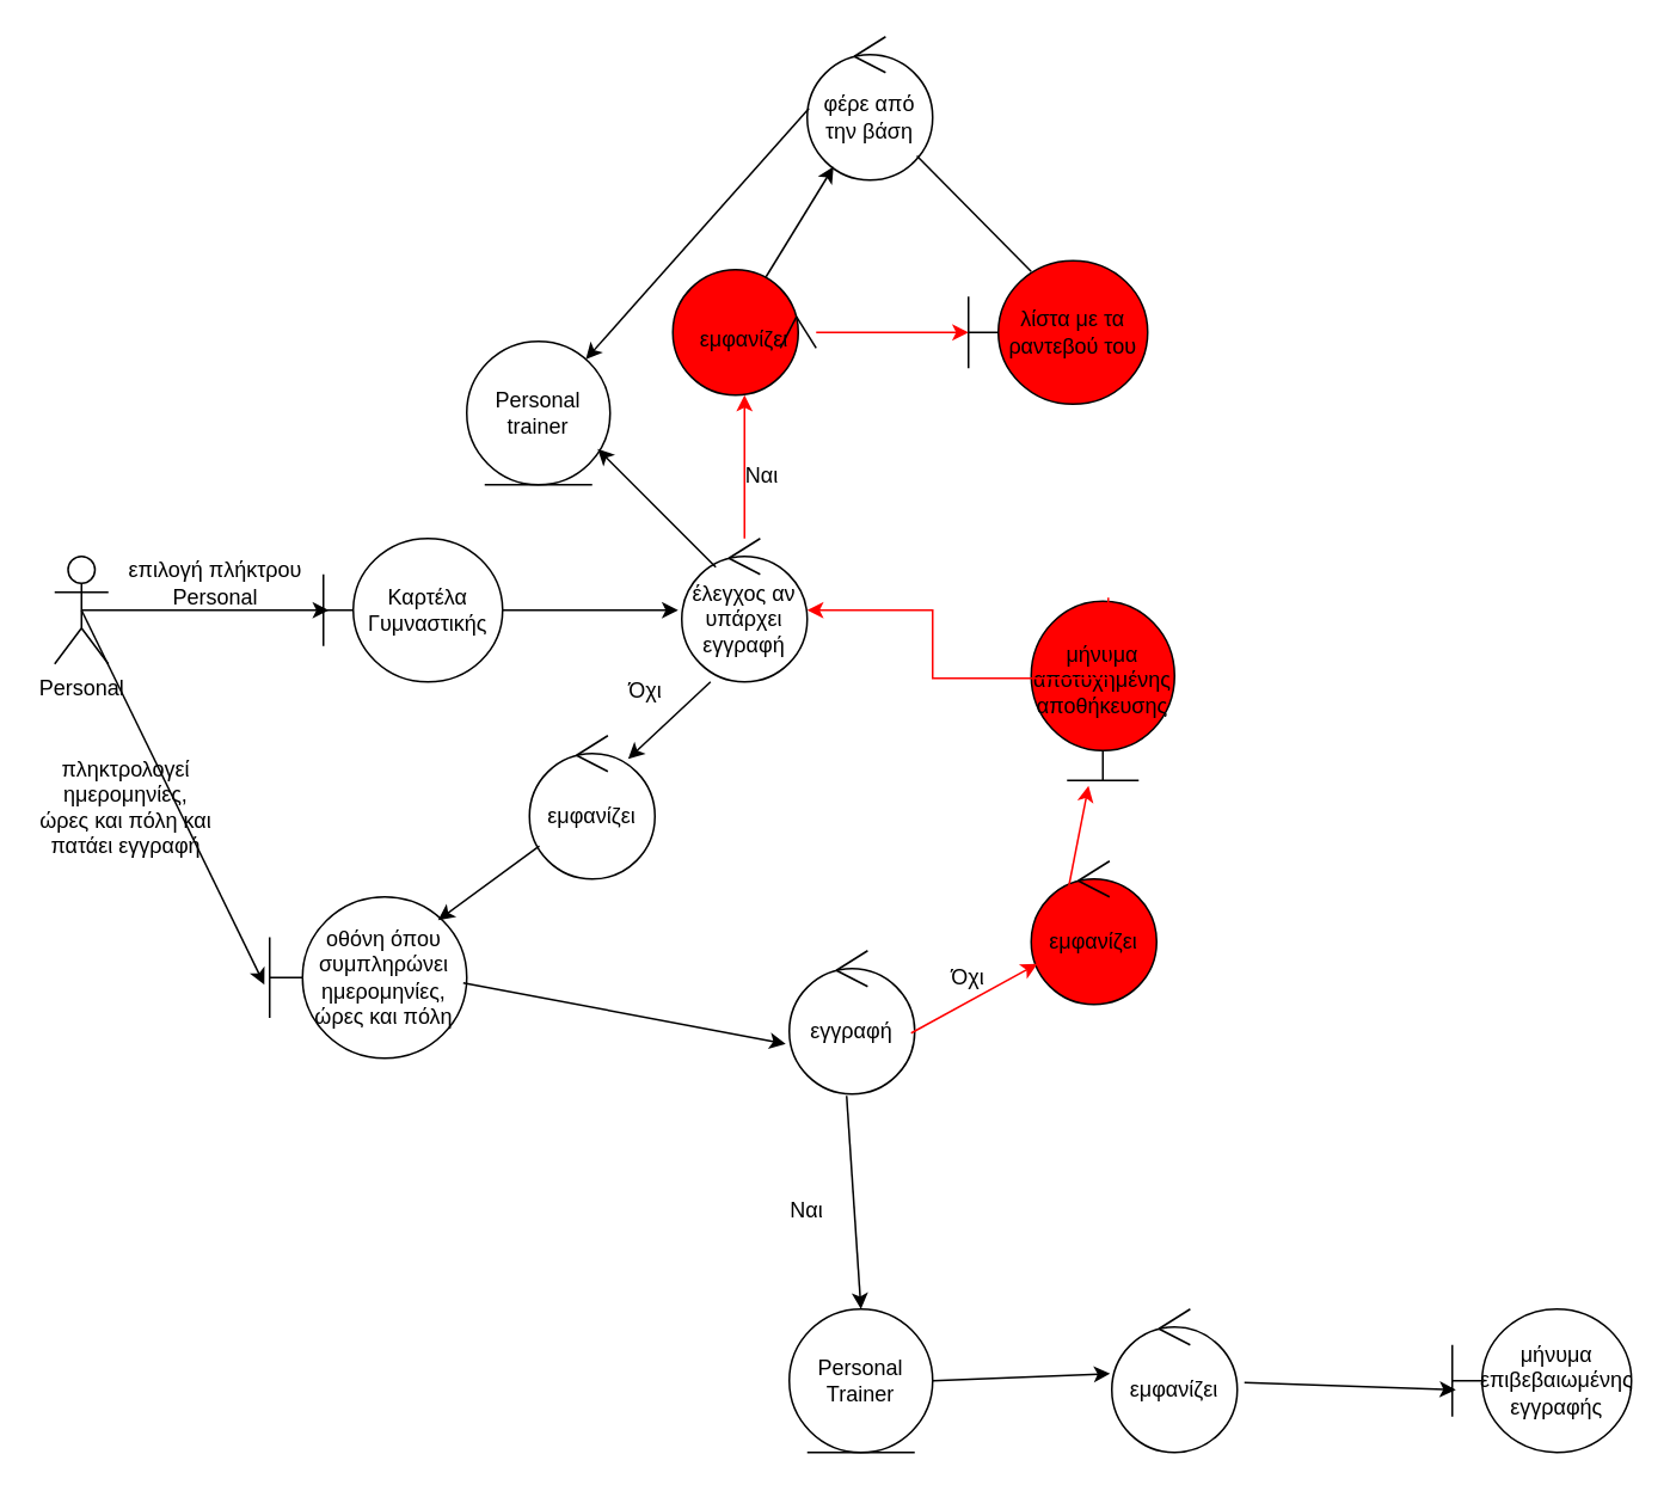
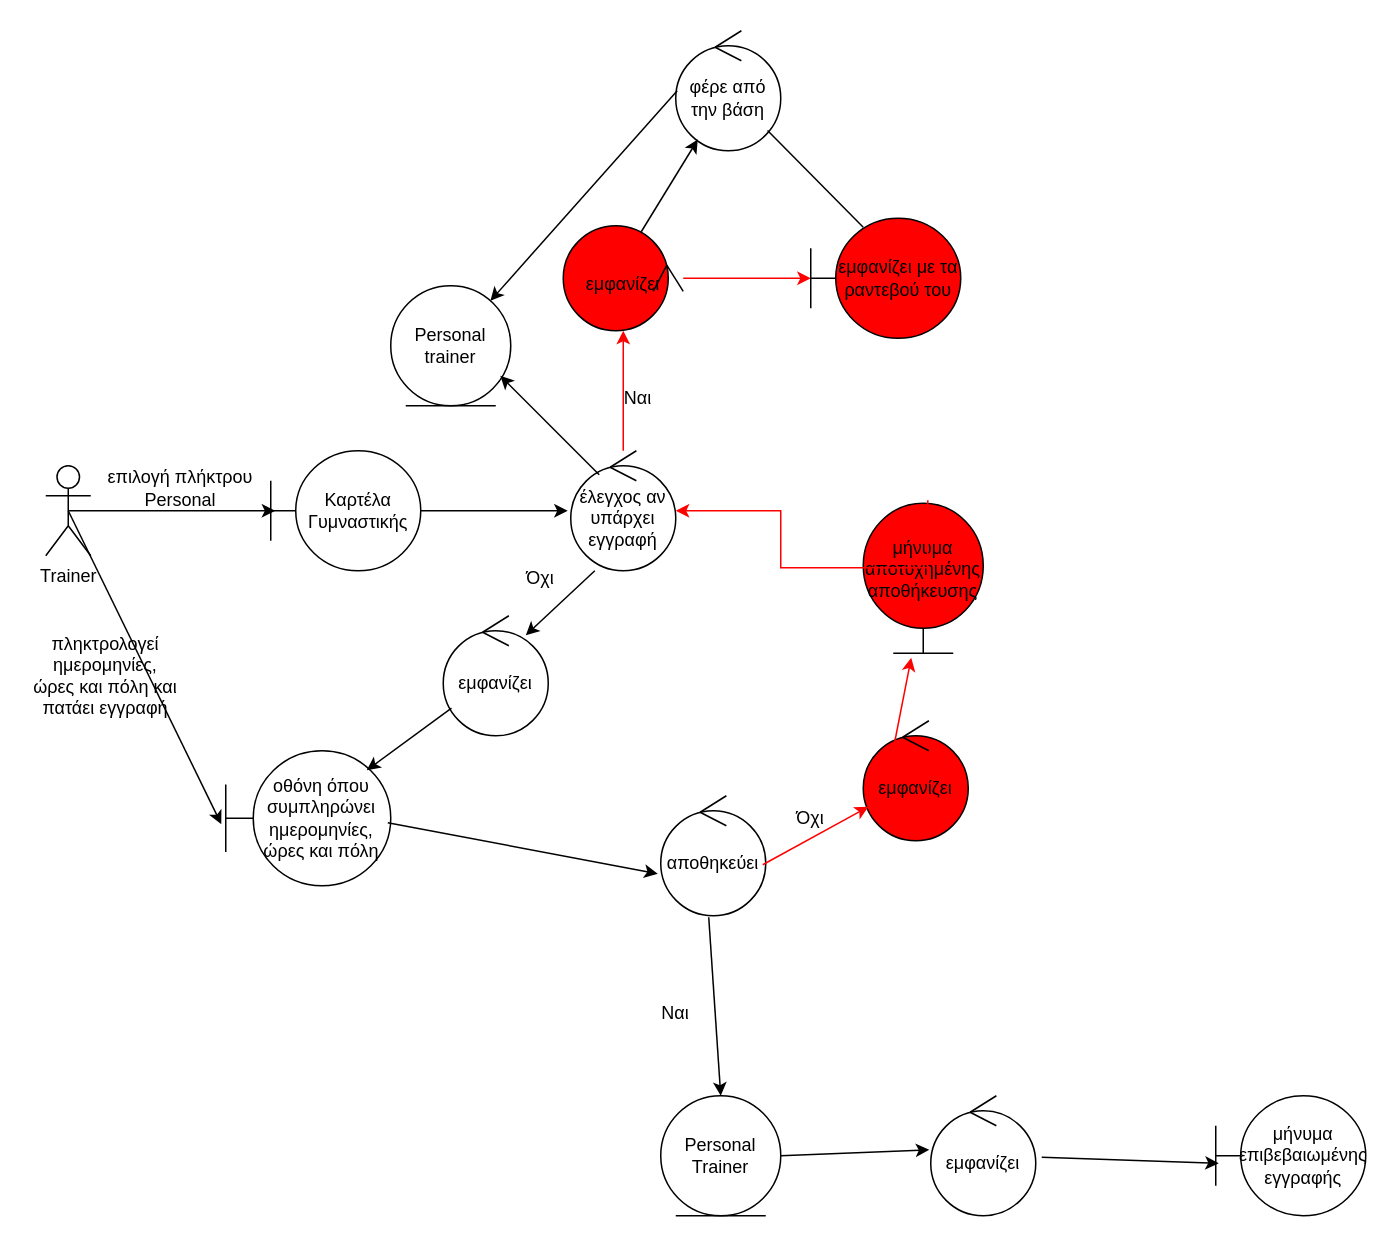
- <mxCell id="16" value="λίστα με τα ραντεβού του " style="shape=umlBoundary;whiteSpace=wrap;html=1;direction=east;fillColor=#FF0000;" vertex="1" parent="1"><mxGeometry x="540" y="145" width="100" height="80" as="geometry" /></mxCell>
+ <mxCell id="16" value="εμφανίζει με τα ραντεβού του " style="shape=umlBoundary;whiteSpace=wrap;html=1;direction=east;fillColor=#FF0000;" vertex="1" parent="1"><mxGeometry x="540" y="145" width="100" height="80" as="geometry" /></mxCell>
- <mxCell id="2" value="Personal" style="shape=umlActor;verticalLabelPosition=bottom;verticalAlign=top;html=1;outlineConnect=0;" vertex="1" parent="1"><mxGeometry x="30" y="310" width="30" height="60" as="geometry" /></mxCell>
+ <mxCell id="2" value="Trainer" style="shape=umlActor;verticalLabelPosition=bottom;verticalAlign=top;html=1;outlineConnect=0;" vertex="1" parent="1"><mxGeometry x="30" y="310" width="30" height="60" as="geometry" /></mxCell>
- <mxCell id="11" value="εγγραφή" style="ellipse;shape=umlControl;whiteSpace=wrap;html=1;" vertex="1" parent="1"><mxGeometry x="440" y="530" width="70" height="80" as="geometry" /></mxCell>
+ <mxCell id="11" value="αποθηκεύει" style="ellipse;shape=umlControl;whiteSpace=wrap;html=1;" vertex="1" parent="1"><mxGeometry x="440" y="530" width="70" height="80" as="geometry" /></mxCell>
